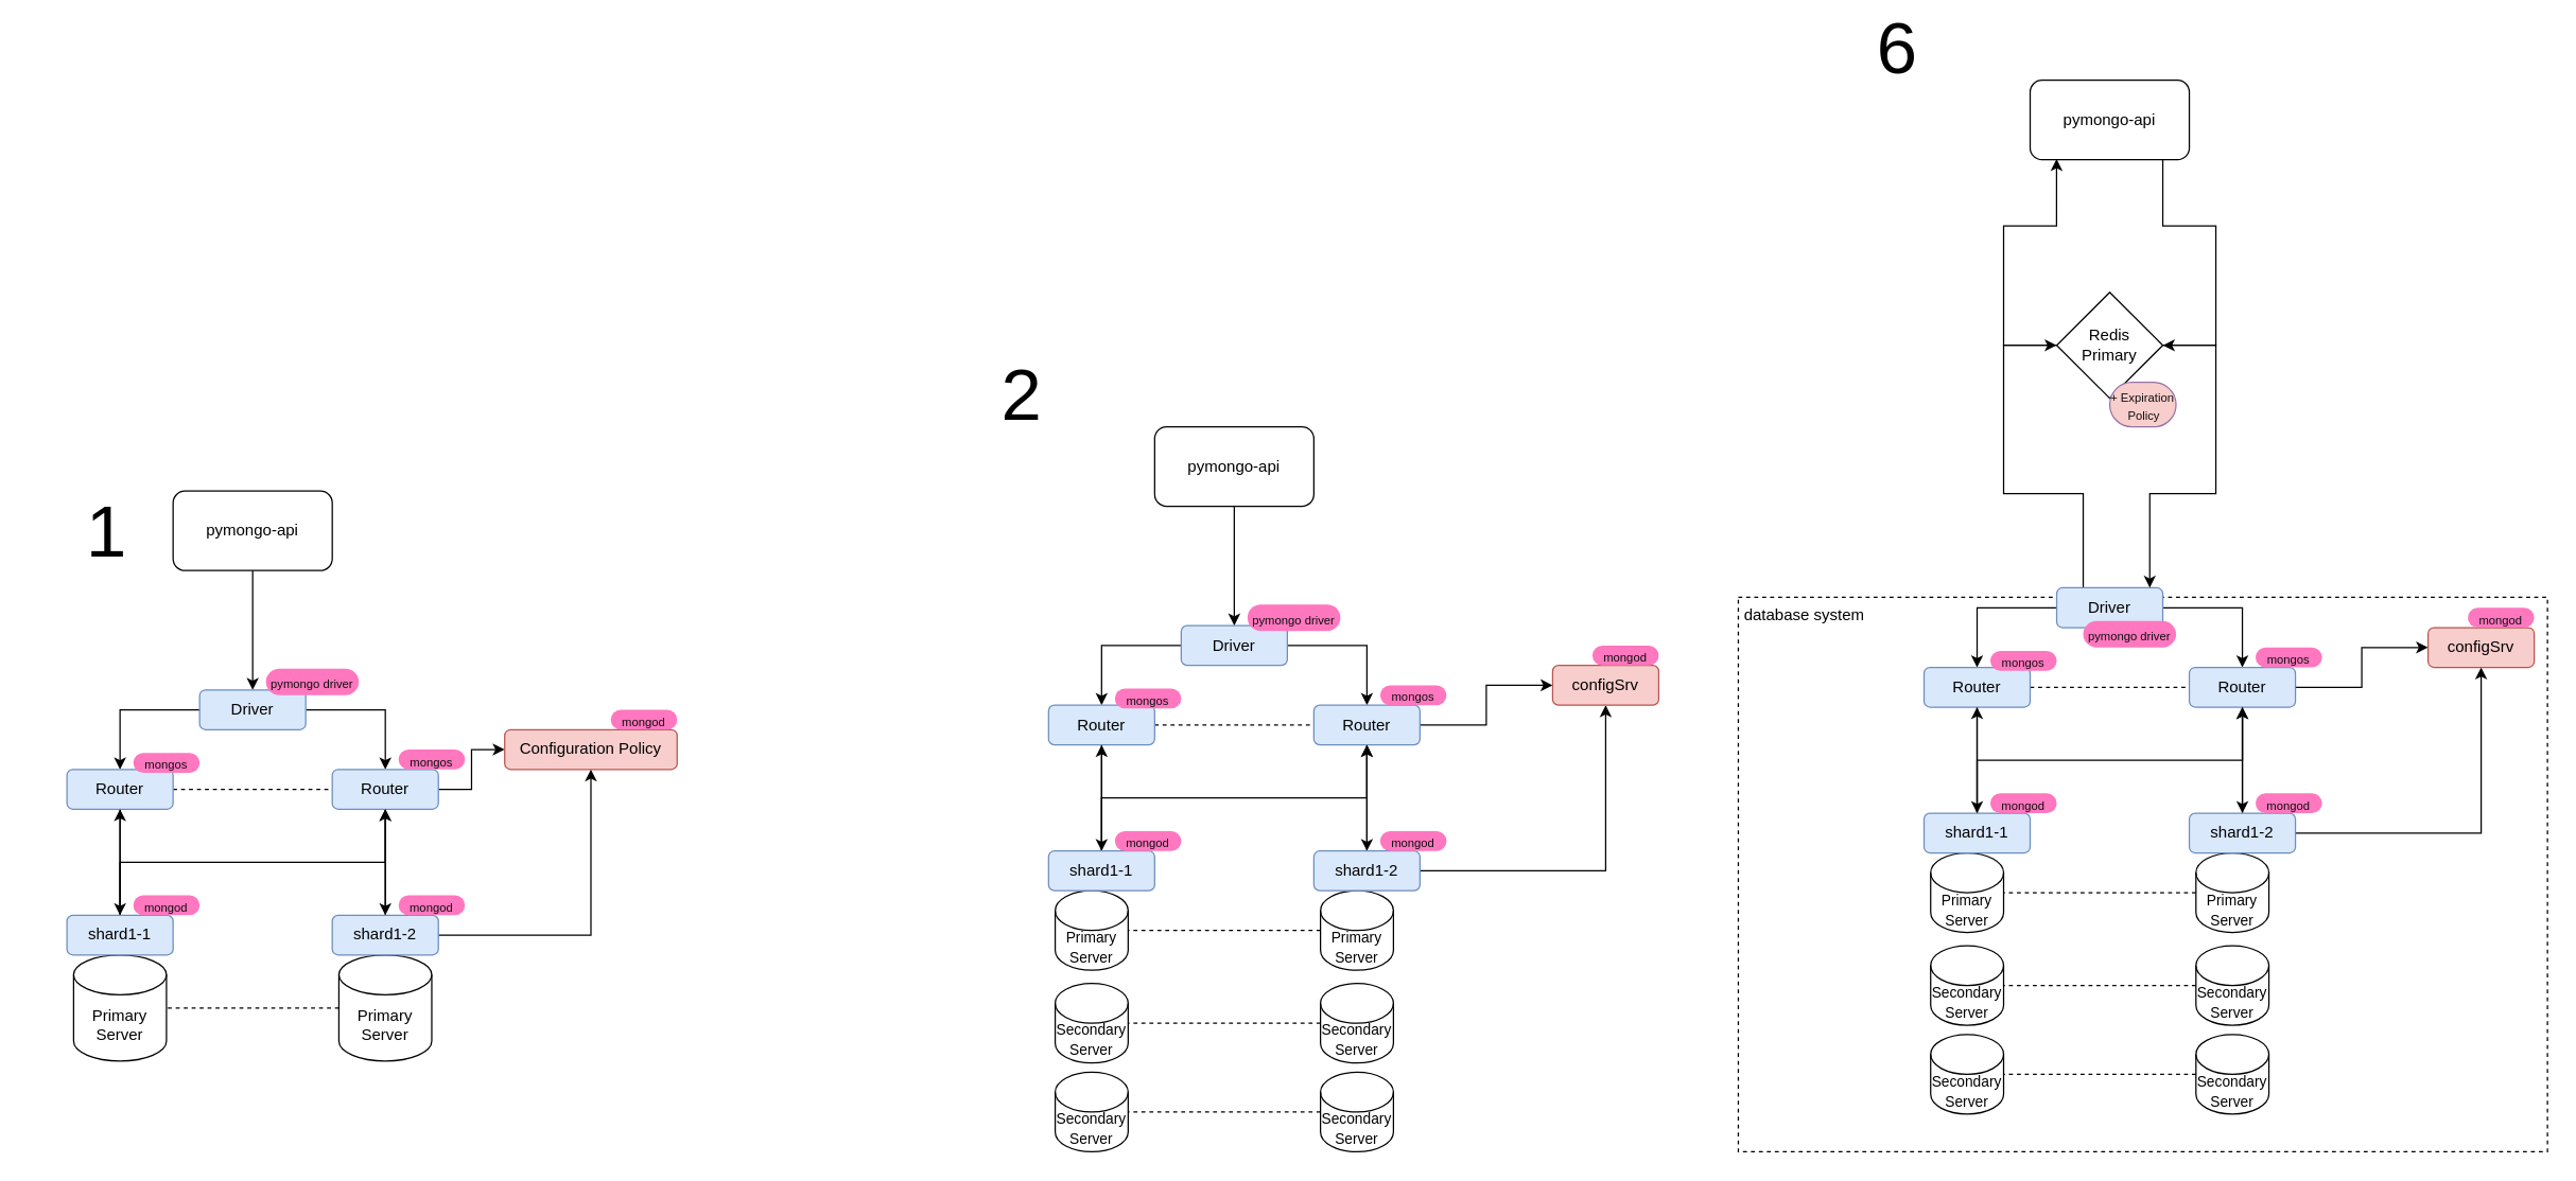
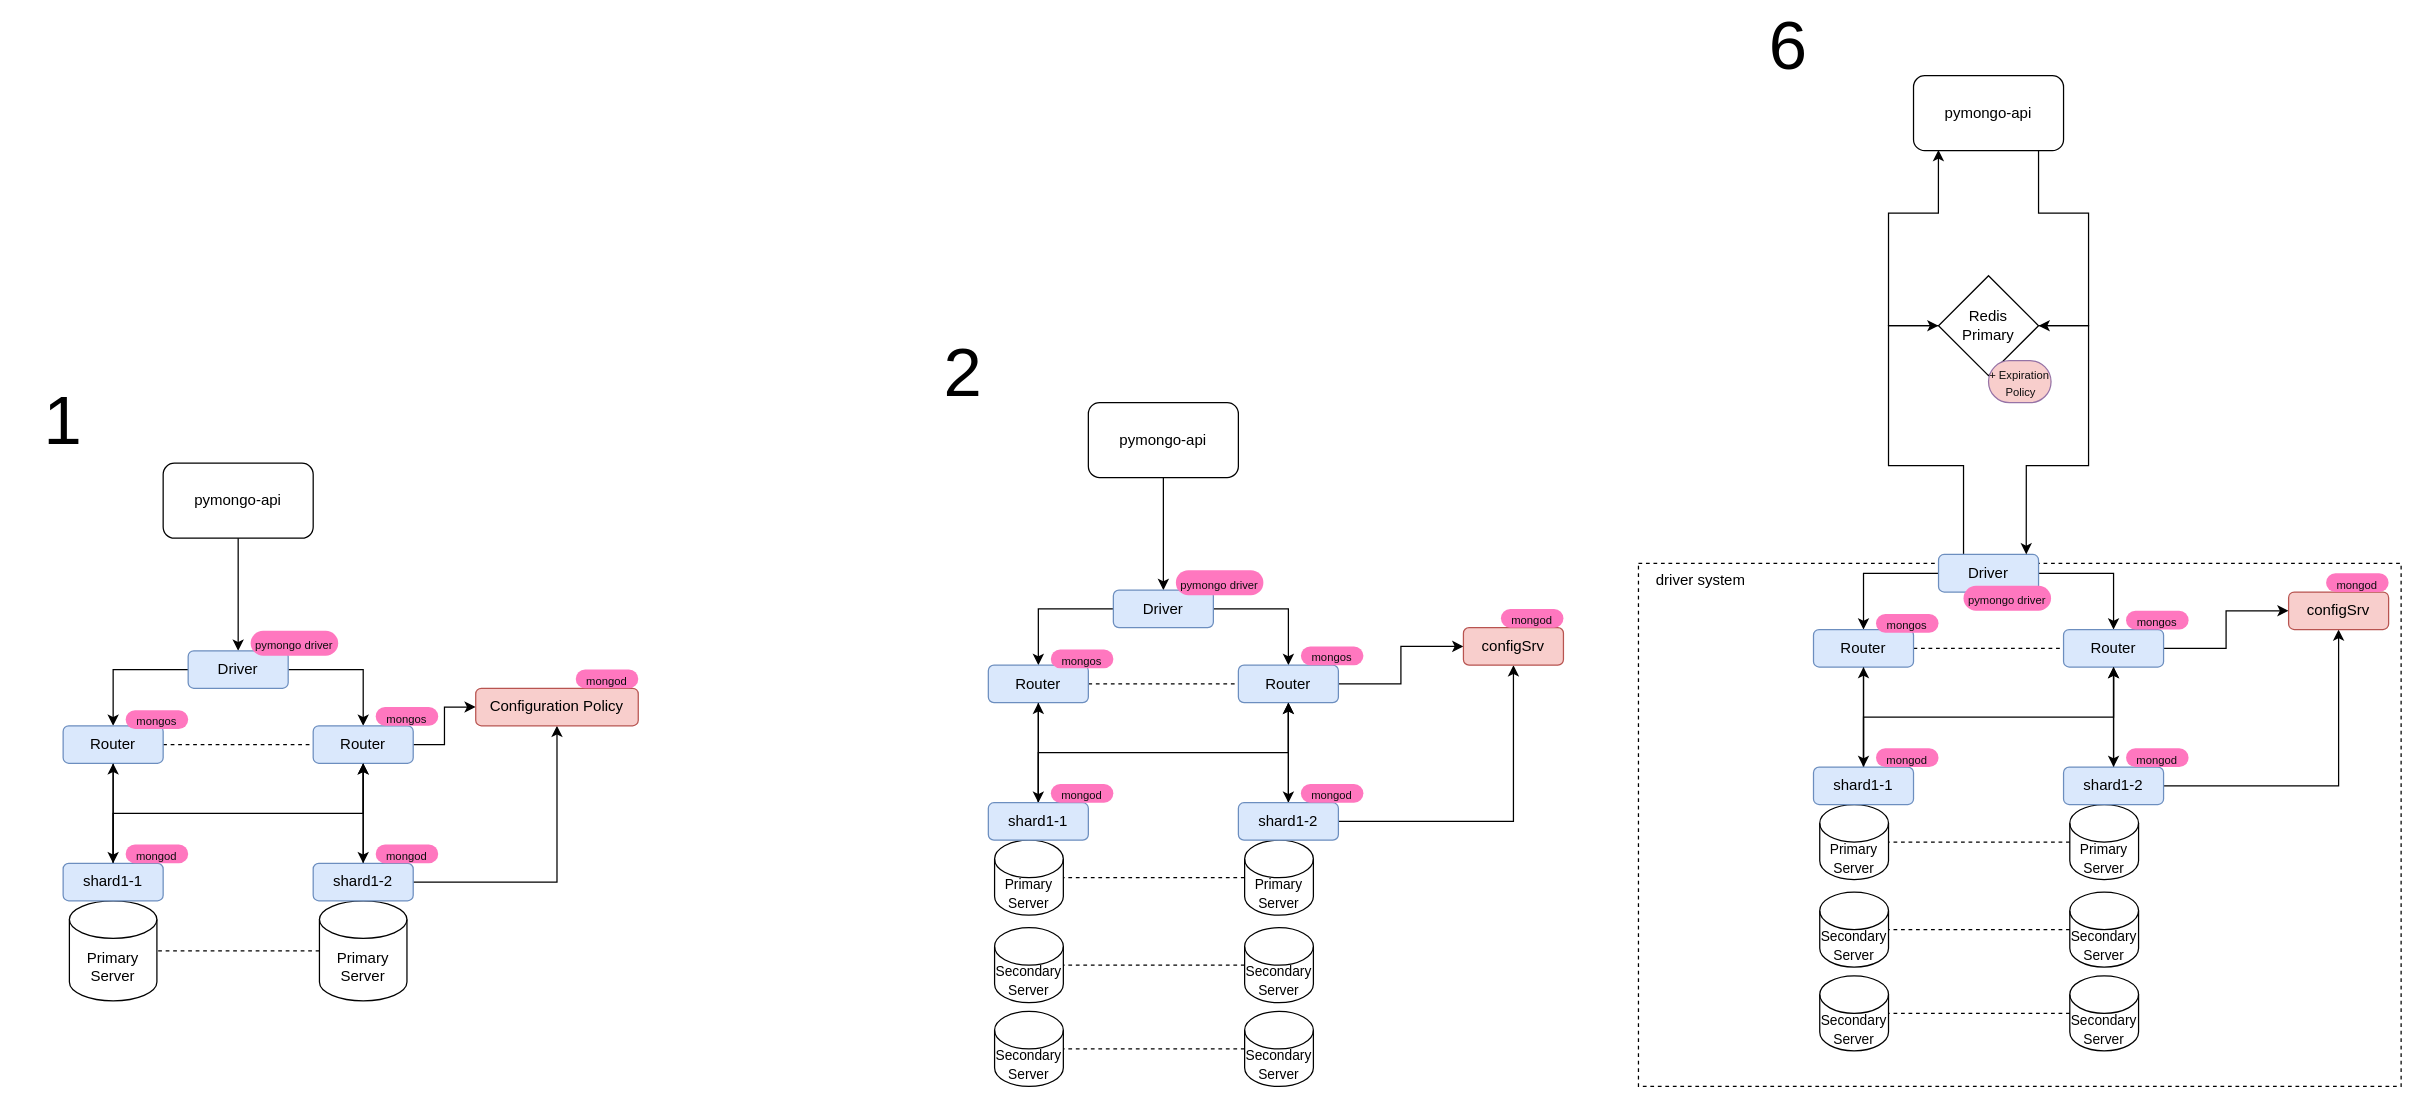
- <mxCell id="3" value="&lt;font style=&quot;font-size: 55px;&quot;&gt;1&lt;/font&gt;" style="text;strokeColor=none;align=center;fillColor=none;html=1;verticalAlign=middle;whiteSpace=wrap;rounded=0;" parent="1" vertex="1"><mxGeometry x="50" y="385" width="60" height="30" as="geometry" /></mxCell>
+ <mxCell id="3" value="&lt;font style=&quot;font-size: 55px;&quot;&gt;1&lt;/font&gt;" style="text;strokeColor=none;align=center;fillColor=none;html=1;verticalAlign=middle;whiteSpace=wrap;rounded=0;" parent="1" vertex="1"><mxGeometry x="20" y="320" width="60" height="30" as="geometry" /></mxCell>
- <mxCell id="104" value="database system" style="text;strokeColor=none;align=center;fillColor=none;html=1;verticalAlign=middle;whiteSpace=wrap;rounded=0;" vertex="1" parent="1"><mxGeometry x="1310" y="443" width="100" height="42" as="geometry" /></mxCell>
+ <mxCell id="104" value="driver system" style="text;strokeColor=none;align=center;fillColor=none;html=1;verticalAlign=middle;whiteSpace=wrap;rounded=0;" vertex="1" parent="1"><mxGeometry x="1310" y="443" width="100" height="42" as="geometry" /></mxCell>
